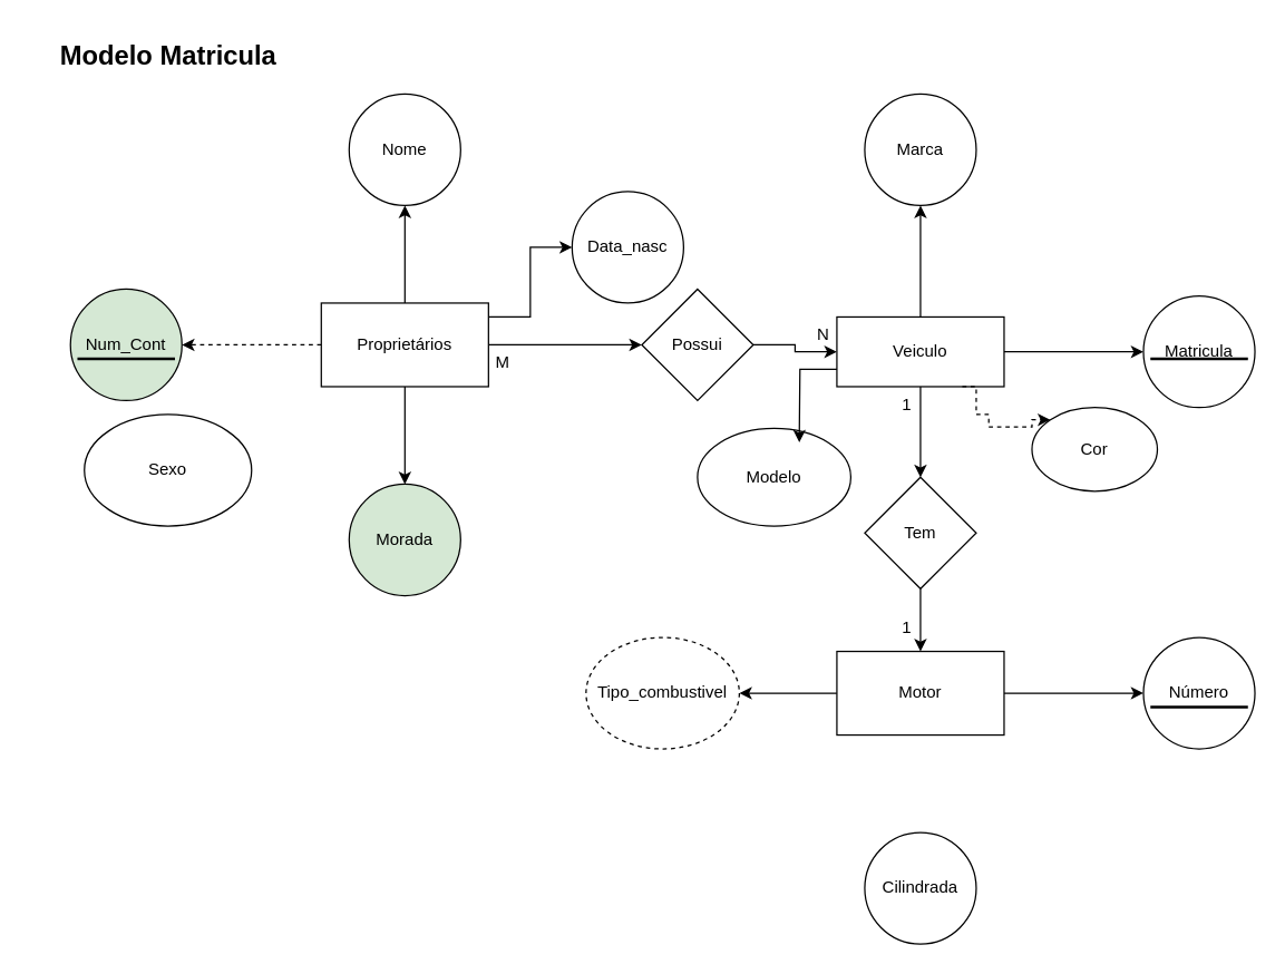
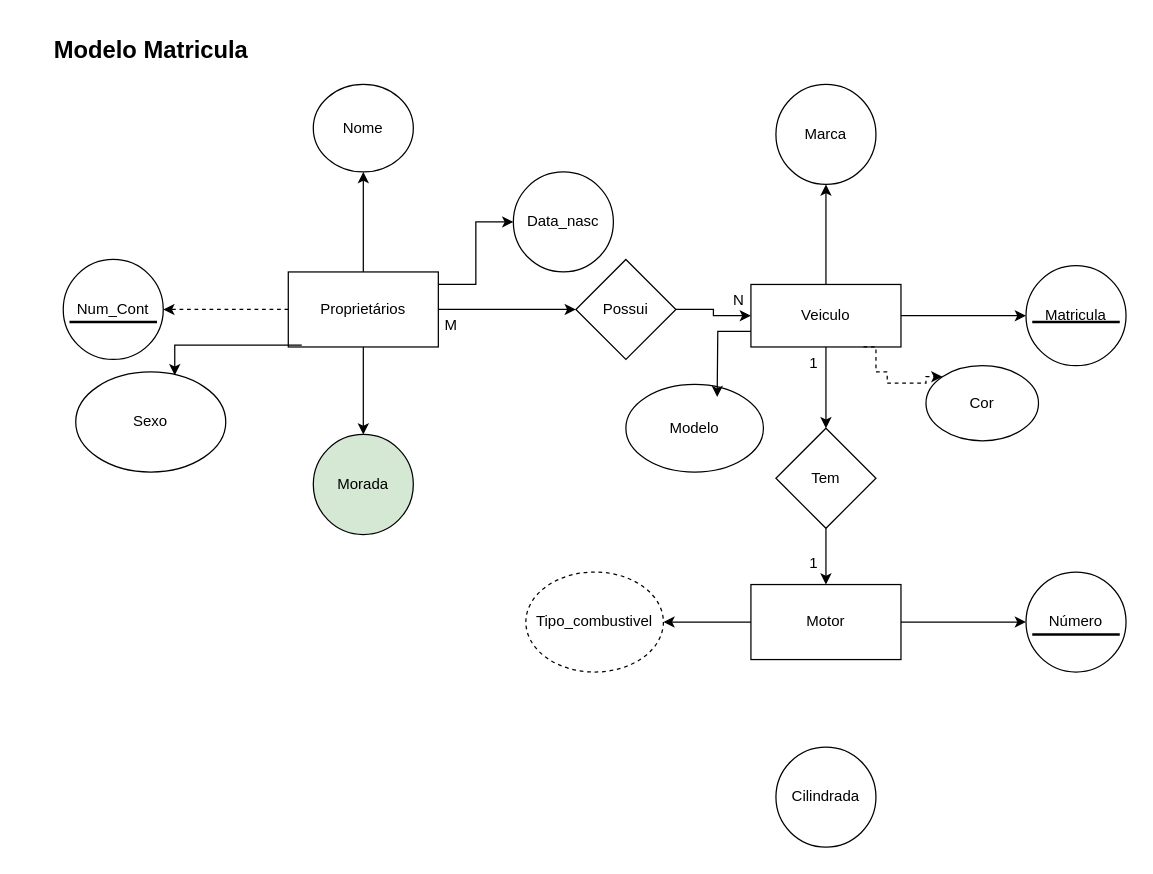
- <mxCell id="8" value="Nome&lt;br&gt;" style="ellipse;whiteSpace=wrap;html=1;rounded=0;" vertex="1" parent="1"><mxGeometry x="250" y="67" width="80" height="80" as="geometry" /></mxCell>
+ <mxCell id="8" value="Nome&lt;br&gt;" style="ellipse;whiteSpace=wrap;html=1;rounded=0;" vertex="1" parent="1"><mxGeometry x="250" y="67" width="80" height="70" as="geometry" /></mxCell>
- <mxCell id="9" value="Num_Cont" style="ellipse;whiteSpace=wrap;html=1;rounded=0;fillColor=#d5e8d4;" vertex="1" parent="1"><mxGeometry x="50" y="207" width="80" height="80" as="geometry" /></mxCell>
+ <mxCell id="9" value="Num_Cont" style="ellipse;whiteSpace=wrap;html=1;rounded=0;" vertex="1" parent="1"><mxGeometry x="50" y="207" width="80" height="80" as="geometry" /></mxCell>
+ <mxCell id="36" value="" style="edgeStyle=orthogonalEdgeStyle;rounded=0;orthogonalLoop=1;jettySize=auto;html=1;exitX=0.09;exitY=0.977;exitDx=0;exitDy=0;exitPerimeter=0;entryX=0.66;entryY=0.033;entryDx=0;entryDy=0;entryPerimeter=0;" edge="1" parent="1" source="7" target="12"><mxGeometry relative="1" as="geometry"><mxPoint x="240" y="297" as="sourcePoint" /><mxPoint x="140" y="297" as="targetPoint" /></mxGeometry></mxCell>
